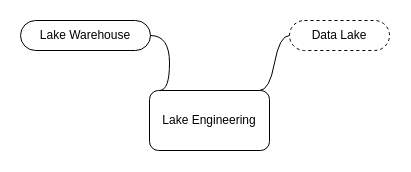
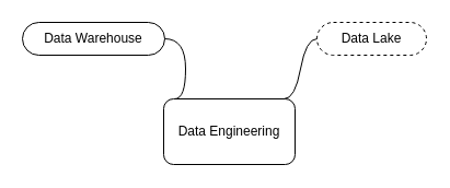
- <mxCell id="5" value="Lake Warehouse&lt;br&gt;" style="whiteSpace=wrap;html=1;rounded=1;arcSize=50;align=center;verticalAlign=middle;strokeWidth=1;autosize=1;spacing=4;treeFolding=1;treeMoving=1;newEdgeStyle={&quot;edgeStyle&quot;:&quot;entityRelationEdgeStyle&quot;,&quot;startArrow&quot;:&quot;none&quot;,&quot;endArrow&quot;:&quot;none&quot;,&quot;segment&quot;:10,&quot;curved&quot;:1};" vertex="1" parent="1"><mxGeometry x="20" y="20" width="130" height="30" as="geometry" /></mxCell>
+ <mxCell id="5" value="Data Warehouse&lt;br&gt;" style="whiteSpace=wrap;html=1;rounded=1;arcSize=50;align=center;verticalAlign=middle;strokeWidth=1;autosize=1;spacing=4;treeFolding=1;treeMoving=1;newEdgeStyle={&quot;edgeStyle&quot;:&quot;entityRelationEdgeStyle&quot;,&quot;startArrow&quot;:&quot;none&quot;,&quot;endArrow&quot;:&quot;none&quot;,&quot;segment&quot;:10,&quot;curved&quot;:1};" vertex="1" parent="1"><mxGeometry x="20" y="20" width="130" height="30" as="geometry" /></mxCell>
- <mxCell id="2" value="Lake Engineering" style="rounded=1;whiteSpace=wrap;html=1;" vertex="1" parent="1"><mxGeometry x="149" y="90" width="120" height="60" as="geometry" /></mxCell>
+ <mxCell id="2" value="Data Engineering" style="rounded=1;whiteSpace=wrap;html=1;" vertex="1" parent="1"><mxGeometry x="149" y="90" width="120" height="60" as="geometry" /></mxCell>
